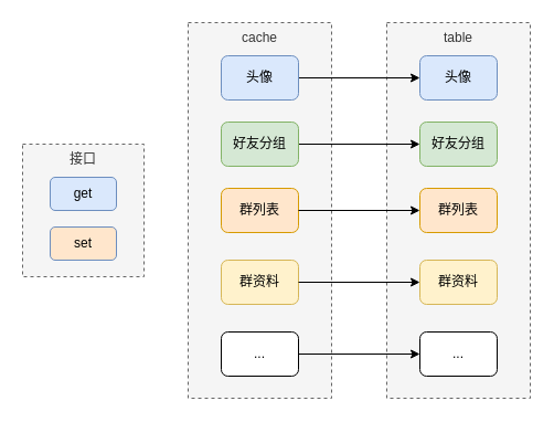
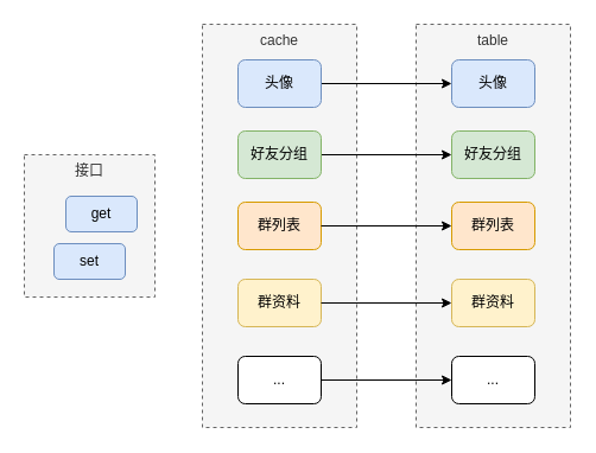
- <mxCell id="20" value="get" style="rounded=1;whiteSpace=wrap;html=1;fillColor=#dae8fc;strokeColor=#6c8ebf;" vertex="1" parent="19"><mxGeometry x="25" y="30" width="60" height="30" as="geometry" /></mxCell>
+ <mxCell id="20" value="get" style="rounded=1;whiteSpace=wrap;html=1;fillColor=#dae8fc;strokeColor=#6c8ebf;" vertex="1" parent="19"><mxGeometry x="35" y="35" width="60" height="30" as="geometry" /></mxCell>
- <mxCell id="21" value="set" style="rounded=1;whiteSpace=wrap;html=1;fillColor=#ffe6cc;strokeColor=#6c8ebf;" vertex="1" parent="19"><mxGeometry x="25" y="75" width="60" height="30" as="geometry" /></mxCell>
+ <mxCell id="21" value="set" style="rounded=1;whiteSpace=wrap;html=1;fillColor=#dae8fc;strokeColor=#6c8ebf;" vertex="1" parent="19"><mxGeometry x="25" y="75" width="60" height="30" as="geometry" /></mxCell>
